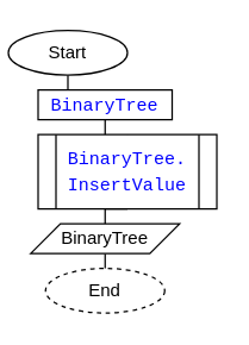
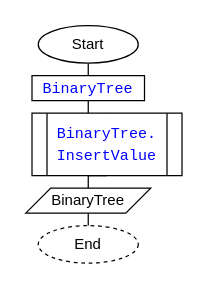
- <mxCell id="3" value="Start" style="ellipse;whiteSpace=wrap;html=1;" vertex="1" parent="1"><mxGeometry x="5" y="20" width="80" height="30" as="geometry" /></mxCell>
+ <mxCell id="3" value="Start" style="ellipse;whiteSpace=wrap;html=1;" vertex="1" parent="1"><mxGeometry x="30" y="20" width="80" height="30" as="geometry" /></mxCell>
